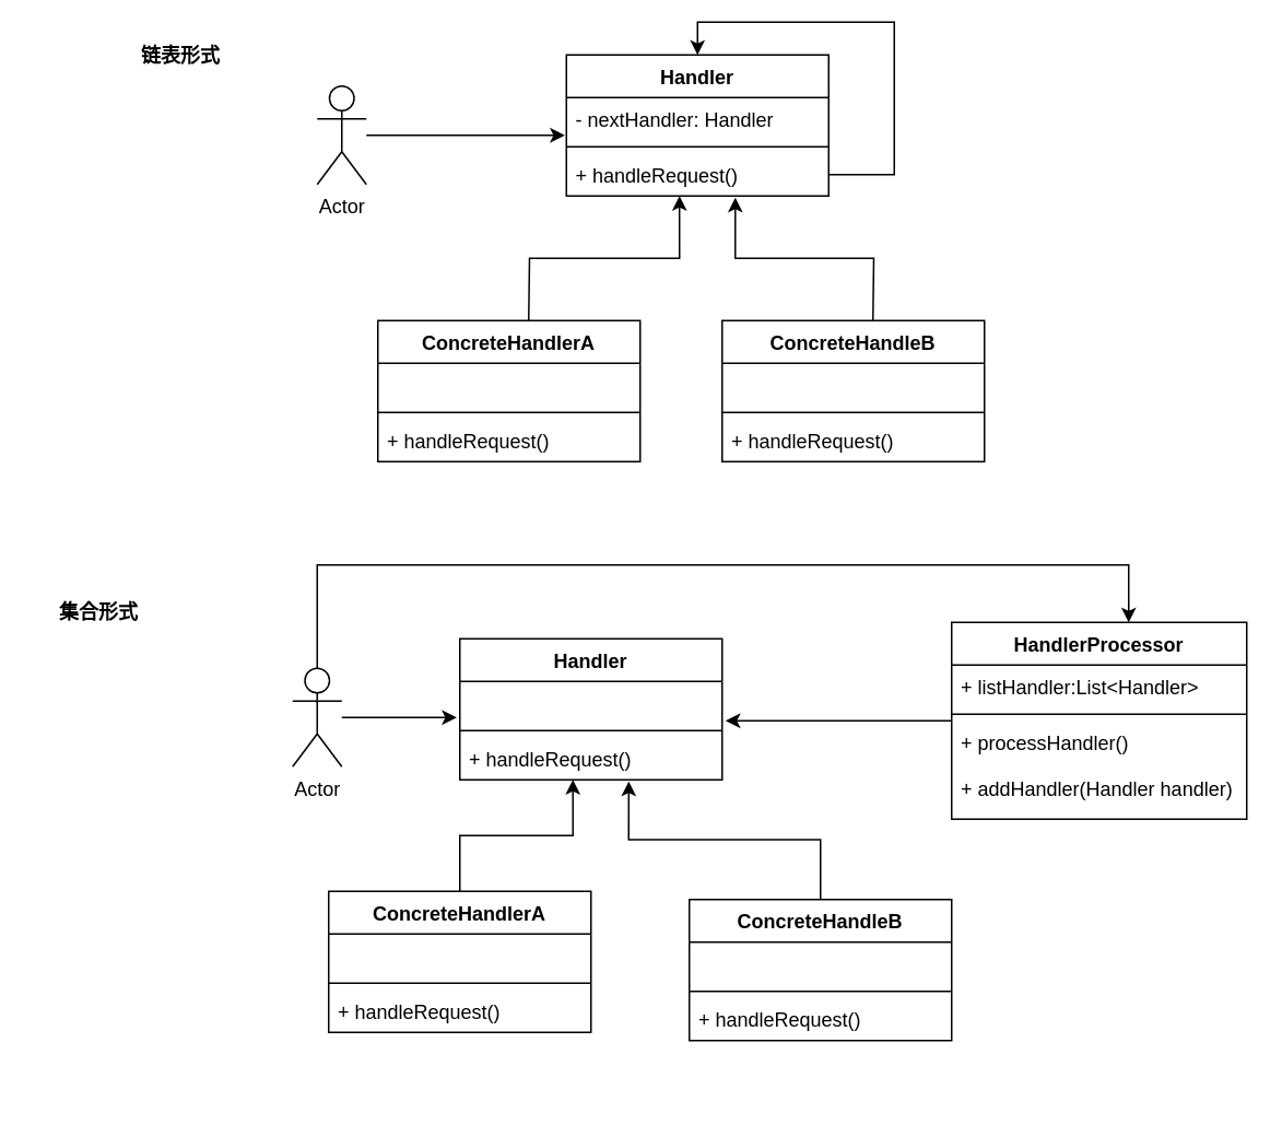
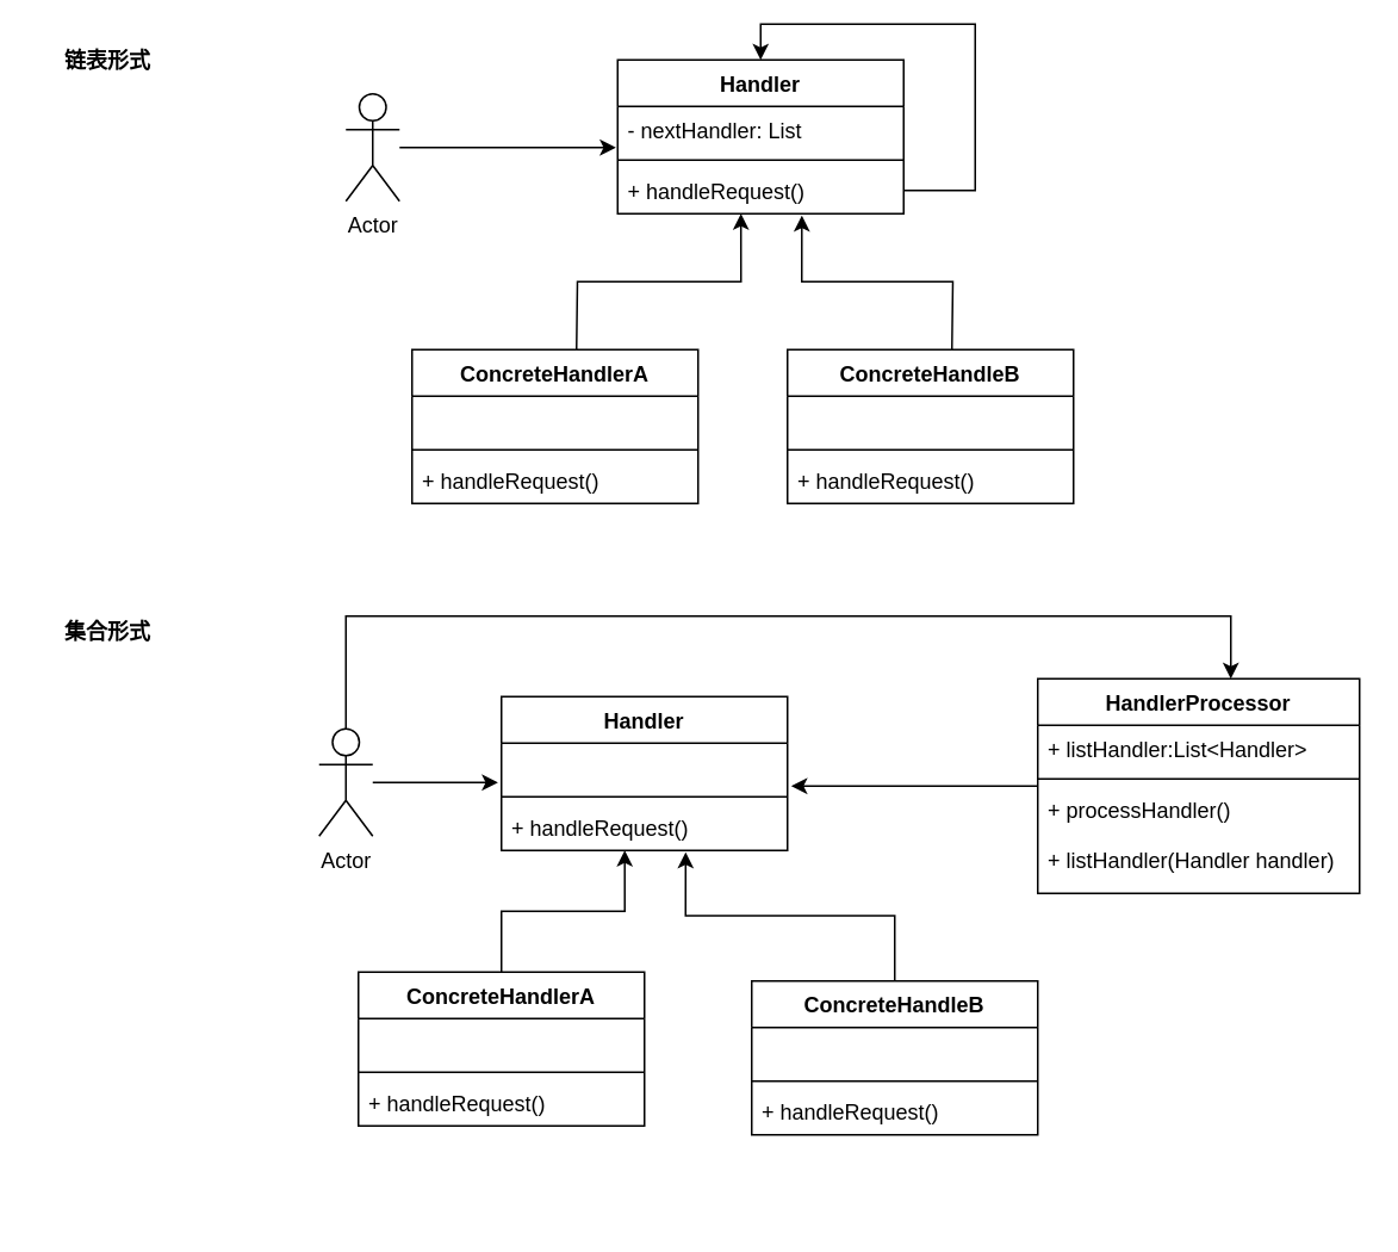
- <mxCell id="43" value="链表形式" style="text;align=center;fontStyle=1;verticalAlign=middle;spacingLeft=3;spacingRight=3;strokeColor=none;rotatable=0;points=[[0,0.5],[1,0.5]];portConstraint=eastwest;" vertex="1" parent="1"><mxGeometry x="70" y="20" width="80" height="26" as="geometry" /></mxCell>
+ <mxCell id="43" value="链表形式" style="text;align=center;fontStyle=1;verticalAlign=middle;spacingLeft=3;spacingRight=3;strokeColor=none;rotatable=0;points=[[0,0.5],[1,0.5]];portConstraint=eastwest;" vertex="1" parent="1"><mxGeometry x="20" y="20" width="80" height="26" as="geometry" /></mxCell>
- <mxCell id="3" value="- nextHandler: Handler" style="text;strokeColor=none;fillColor=none;align=left;verticalAlign=top;spacingLeft=4;spacingRight=4;overflow=hidden;rotatable=0;points=[[0,0.5],[1,0.5]];portConstraint=eastwest;" parent="2" vertex="1"><mxGeometry y="26" width="160" height="26" as="geometry" /></mxCell>
+ <mxCell id="3" value="- nextHandler: List" style="text;strokeColor=none;fillColor=none;align=left;verticalAlign=top;spacingLeft=4;spacingRight=4;overflow=hidden;rotatable=0;points=[[0,0.5],[1,0.5]];portConstraint=eastwest;" parent="2" vertex="1"><mxGeometry y="26" width="160" height="26" as="geometry" /></mxCell>
- <mxCell id="44" value="集合形式" style="text;align=center;fontStyle=1;verticalAlign=middle;spacingLeft=3;spacingRight=3;strokeColor=none;rotatable=0;points=[[0,0.5],[1,0.5]];portConstraint=eastwest;" vertex="1" parent="1"><mxGeometry x="20" y="359" width="80" height="26" as="geometry" /></mxCell>
+ <mxCell id="44" value="集合形式" style="text;align=center;fontStyle=1;verticalAlign=middle;spacingLeft=3;spacingRight=3;strokeColor=none;rotatable=0;points=[[0,0.5],[1,0.5]];portConstraint=eastwest;" vertex="1" parent="1"><mxGeometry x="20" y="339" width="80" height="26" as="geometry" /></mxCell>
- <mxCell id="37" value="+ processHandler()&#10;&#10;+ addHandler(Handler handler)" style="text;strokeColor=none;fillColor=none;align=left;verticalAlign=top;spacingLeft=4;spacingRight=4;overflow=hidden;rotatable=0;points=[[0,0.5],[1,0.5]];portConstraint=eastwest;" vertex="1" parent="34"><mxGeometry y="60" width="180" height="60" as="geometry" /></mxCell>
+ <mxCell id="37" value="+ processHandler()&#10;&#10;+ listHandler(Handler handler)" style="text;strokeColor=none;fillColor=none;align=left;verticalAlign=top;spacingLeft=4;spacingRight=4;overflow=hidden;rotatable=0;points=[[0,0.5],[1,0.5]];portConstraint=eastwest;" vertex="1" parent="34"><mxGeometry y="60" width="180" height="60" as="geometry" /></mxCell>
